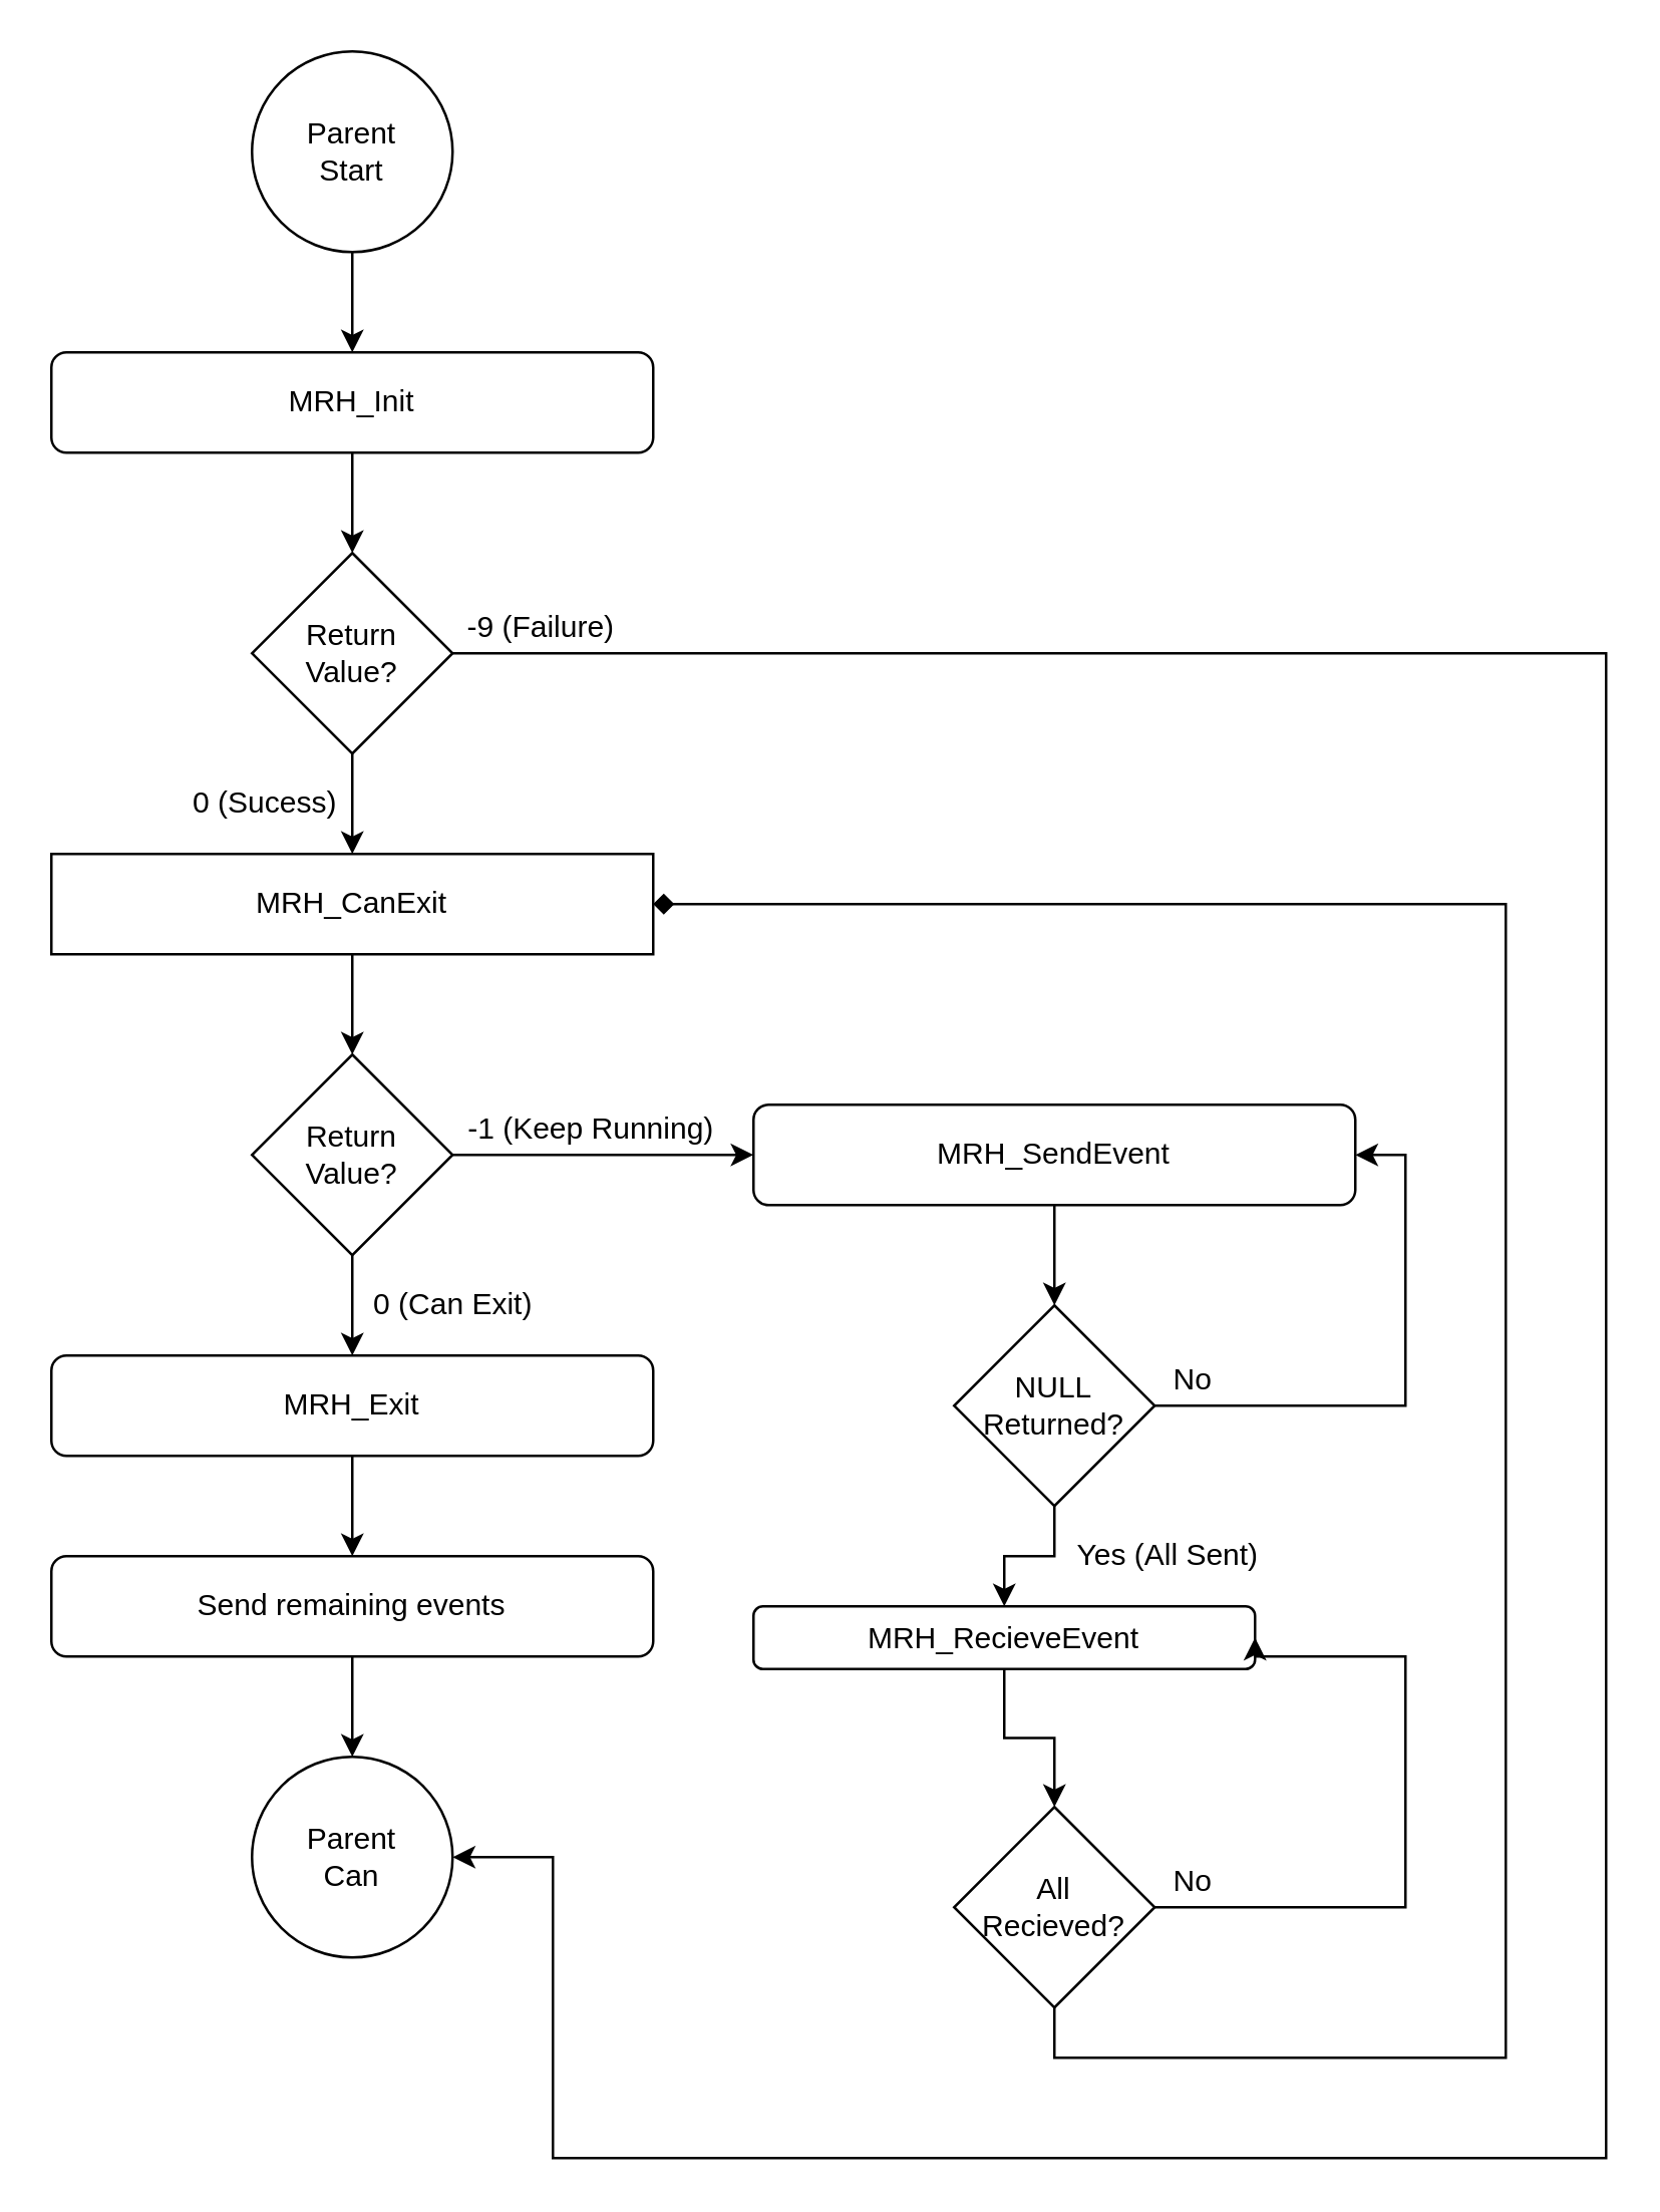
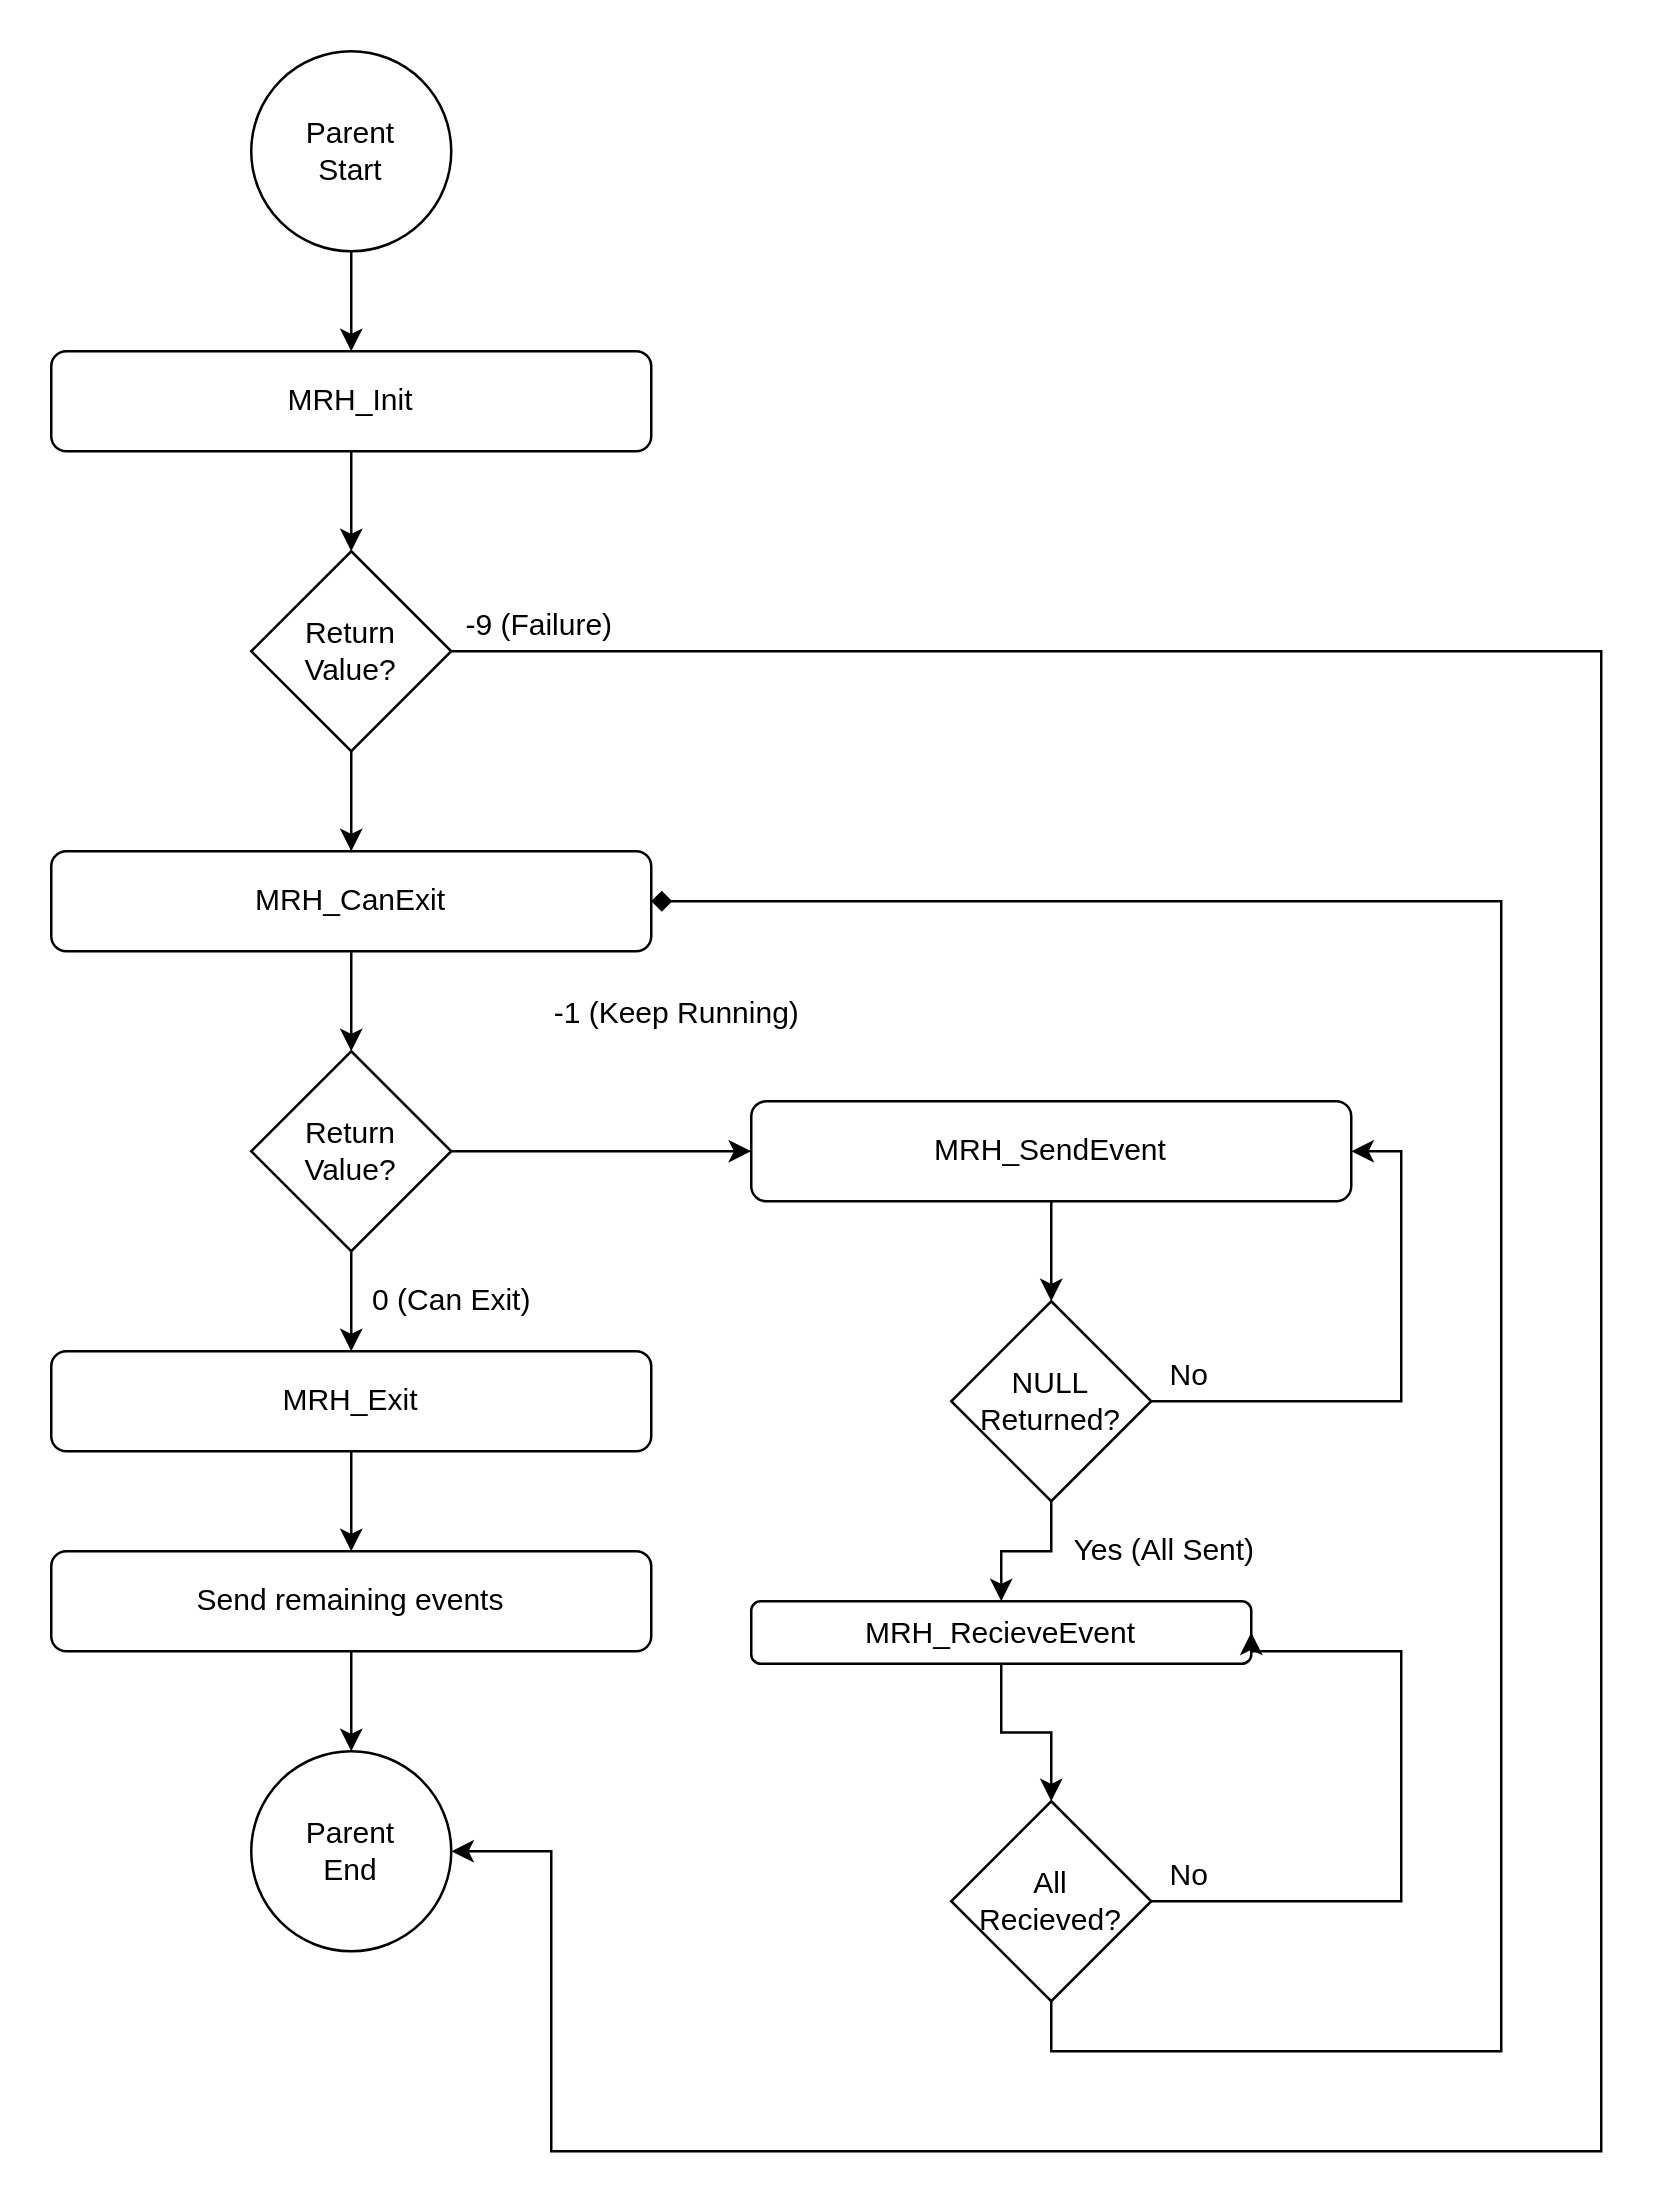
- <mxCell id="11" value="0 (Sucess)" style="text;html=1;align=center;verticalAlign=middle;resizable=0;points=[];;autosize=1;" parent="1" vertex="1"><mxGeometry x="70" y="310" width="70" height="20" as="geometry" /></mxCell>
- <mxCell id="10" value="MRH_CanExit" style="whiteSpace=wrap;html=1;rounded=0;" parent="1" vertex="1"><mxGeometry x="20" y="340" width="240" height="40" as="geometry" /></mxCell>
+ <mxCell id="10" value="MRH_CanExit" style="rounded=1;whiteSpace=wrap;html=1;" parent="1" vertex="1"><mxGeometry x="20" y="340" width="240" height="40" as="geometry" /></mxCell>
- <mxCell id="21" value="-1 (Keep Running)" style="text;html=1;align=center;verticalAlign=middle;resizable=0;points=[];;autosize=1;" parent="1" vertex="1"><mxGeometry x="180" y="440" width="110" height="20" as="geometry" /></mxCell>
+ <mxCell id="21" value="-1 (Keep Running)" style="text;html=1;align=center;verticalAlign=middle;resizable=0;points=[];;autosize=1;" parent="1" vertex="1"><mxGeometry x="215" y="395" width="110" height="20" as="geometry" /></mxCell>
- <mxCell id="30" value="Parent&lt;br&gt;Can" style="ellipse;whiteSpace=wrap;html=1;aspect=fixed;" parent="1" vertex="1"><mxGeometry x="100" y="700" width="80" height="80" as="geometry" /></mxCell>
+ <mxCell id="30" value="Parent&lt;br&gt;End" style="ellipse;whiteSpace=wrap;html=1;aspect=fixed;" parent="1" vertex="1"><mxGeometry x="100" y="700" width="80" height="80" as="geometry" /></mxCell>
